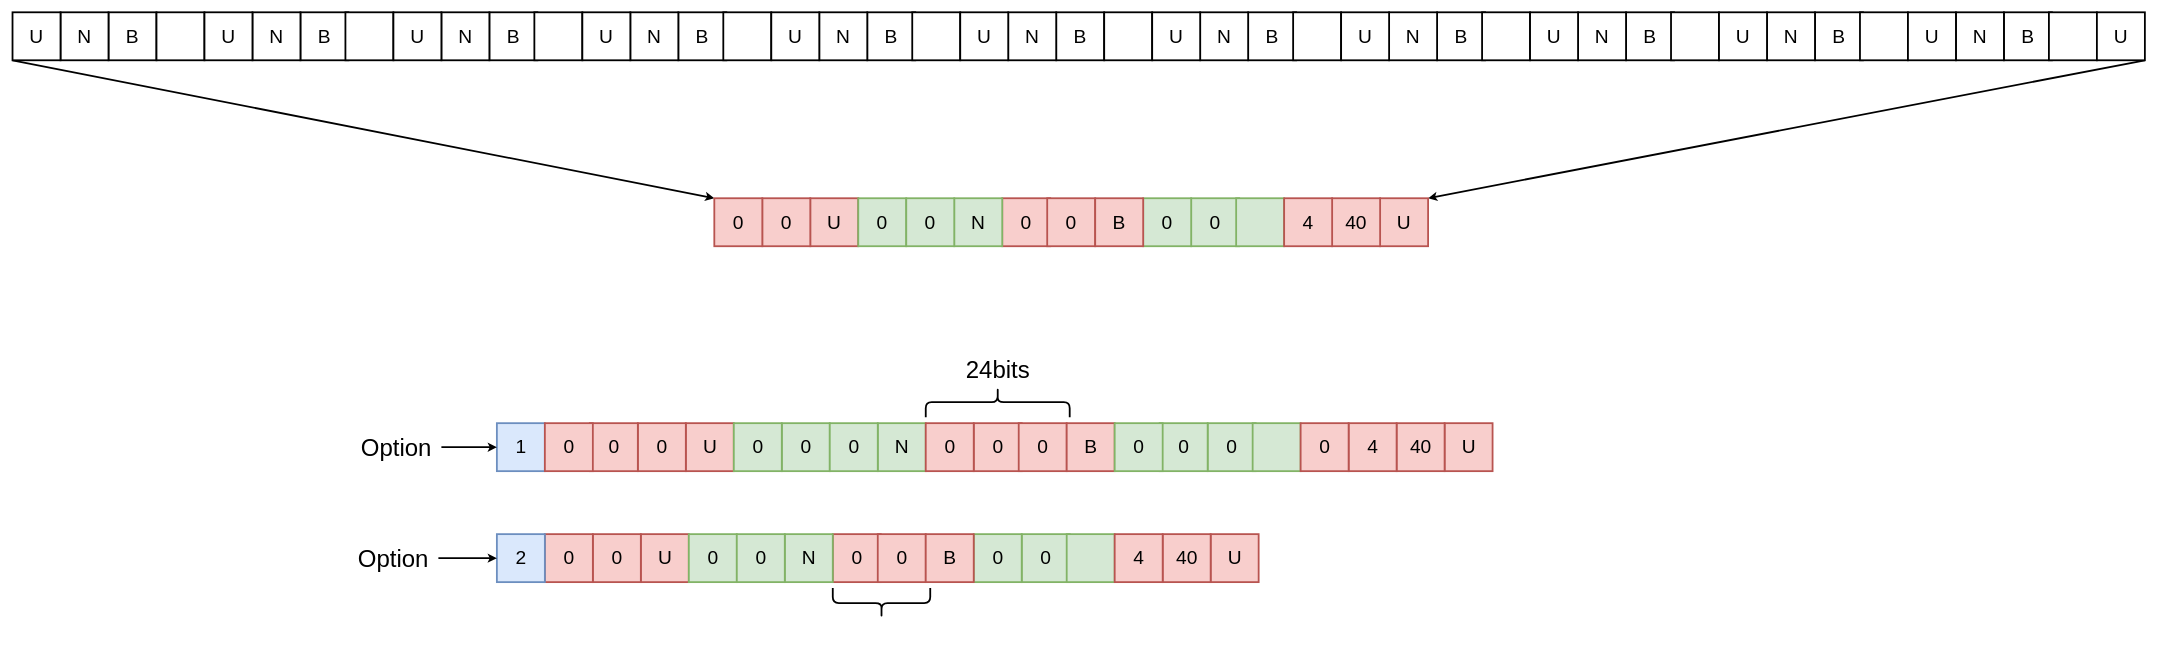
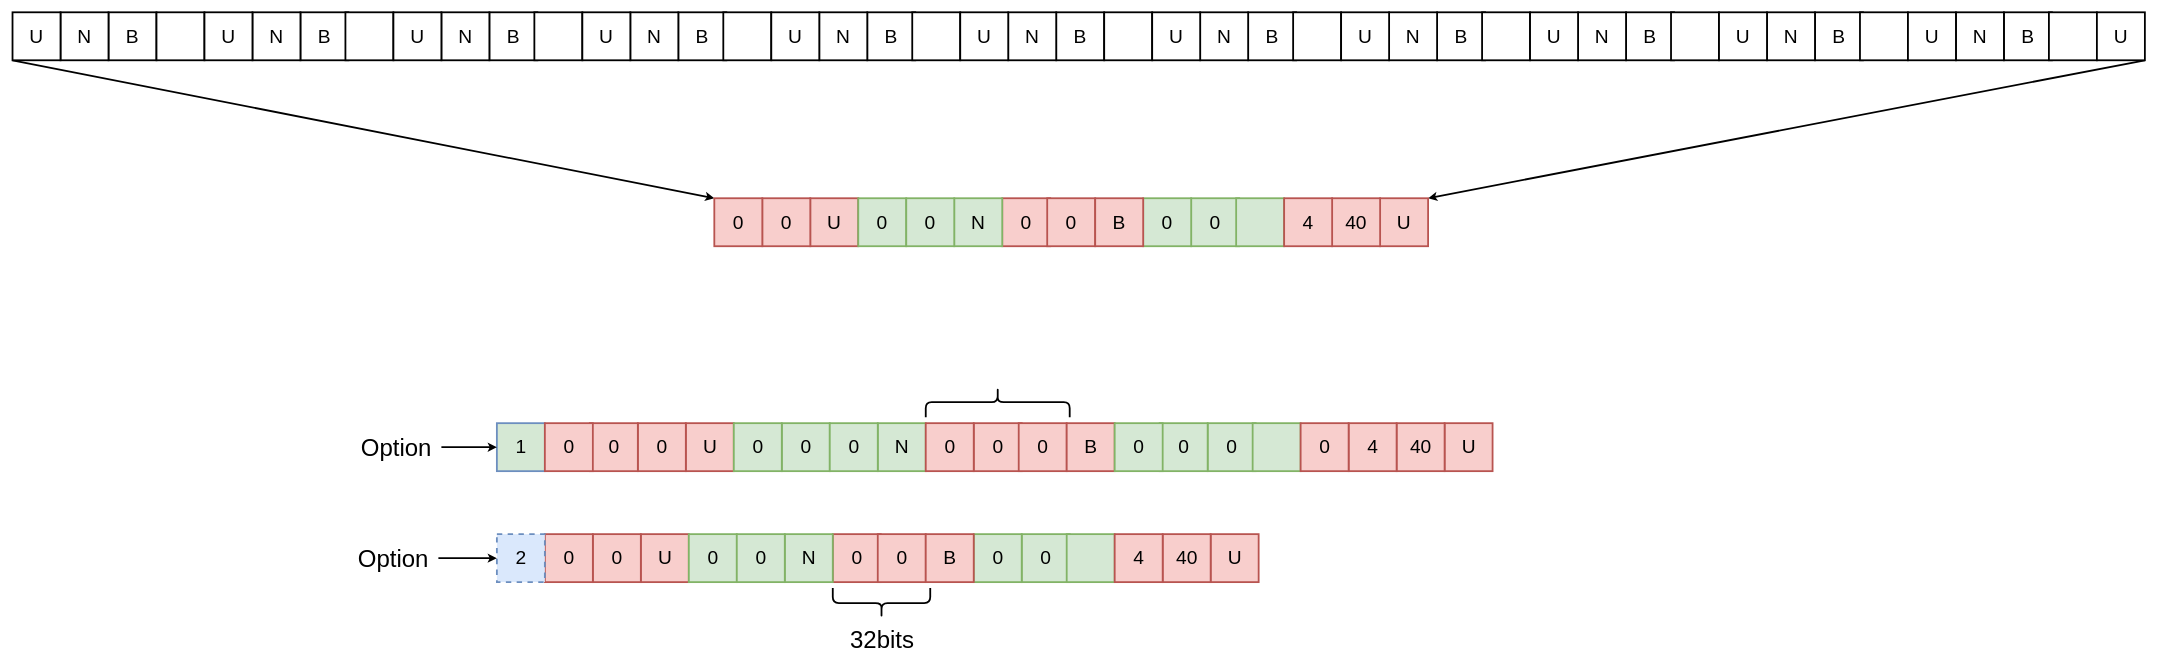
- <mxCell id="106" value="&lt;span style=&quot;font-size: 40px;&quot;&gt;24bits&lt;/span&gt;" style="text;html=1;strokeColor=none;fillColor=none;align=center;verticalAlign=middle;whiteSpace=wrap;rounded=0;strokeWidth=3;" vertex="1" parent="1"><mxGeometry x="1587.5" y="590" width="150" height="50" as="geometry" /></mxCell>
- <mxCell id="79" value="1" style="whiteSpace=wrap;html=1;aspect=fixed;fontSize=32;fillColor=#dae8fc;strokeColor=#6c8ebf;strokeWidth=3;" parent="1" vertex="1"><mxGeometry x="827.5" y="705" width="80" height="80" as="geometry" /></mxCell>
+ <mxCell id="79" value="1" style="whiteSpace=wrap;html=1;aspect=fixed;fontSize=32;fillColor=#d5e8d4;strokeColor=#6c8ebf;strokeWidth=3;" parent="1" vertex="1"><mxGeometry x="827.5" y="705" width="80" height="80" as="geometry" /></mxCell>
- <mxCell id="97" value="2" style="whiteSpace=wrap;html=1;aspect=fixed;fontSize=32;fillColor=#dae8fc;strokeColor=#6c8ebf;strokeWidth=3;" vertex="1" parent="1"><mxGeometry x="827.5" y="890" width="80" height="80" as="geometry" /></mxCell>
+ <mxCell id="97" value="2" style="whiteSpace=wrap;html=1;aspect=fixed;fontSize=32;fillColor=#dae8fc;strokeColor=#6c8ebf;strokeWidth=3;dashed=1;" vertex="1" parent="1"><mxGeometry x="827.5" y="890" width="80" height="80" as="geometry" /></mxCell>
+ <mxCell id="108" value="&lt;span style=&quot;font-size: 40px;&quot;&gt;32bits&lt;/span&gt;" style="text;html=1;strokeColor=none;fillColor=none;align=center;verticalAlign=middle;whiteSpace=wrap;rounded=0;strokeWidth=3;" vertex="1" parent="1"><mxGeometry x="1395" y="1040" width="150" height="50" as="geometry" /></mxCell>
